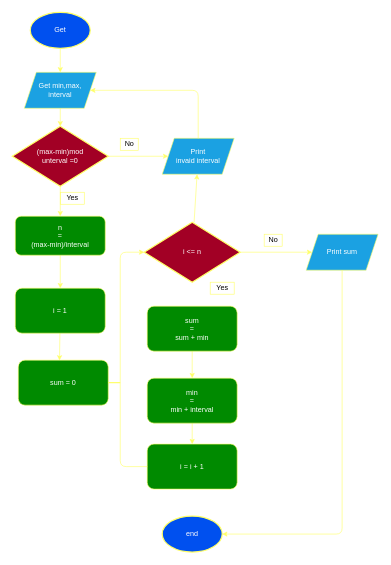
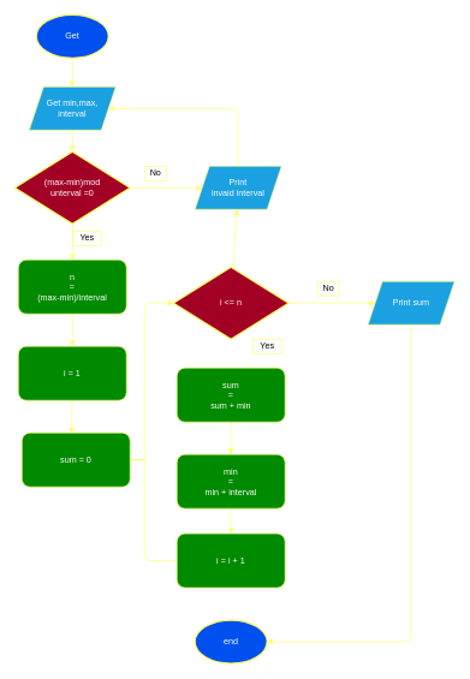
- <mxCell id="16" value="n&lt;br&gt;=&lt;br&gt;(max-min)/interval" style="rounded=1;whiteSpace=wrap;html=1;fillColor=#008a00;fontColor=#ffffff;strokeColor=#FFFF66;" vertex="1" parent="1"><mxGeometry x="25" y="360" width="150" height="65" as="geometry" /></mxCell>
+ <mxCell id="16" value="n&lt;br&gt;=&lt;br&gt;(max-min)/interval" style="rounded=1;whiteSpace=wrap;html=1;fillColor=#008a00;fontColor=#ffffff;strokeColor=#FFFF66;" vertex="1" parent="1"><mxGeometry x="25" y="360" width="150" height="75" as="geometry" /></mxCell>
